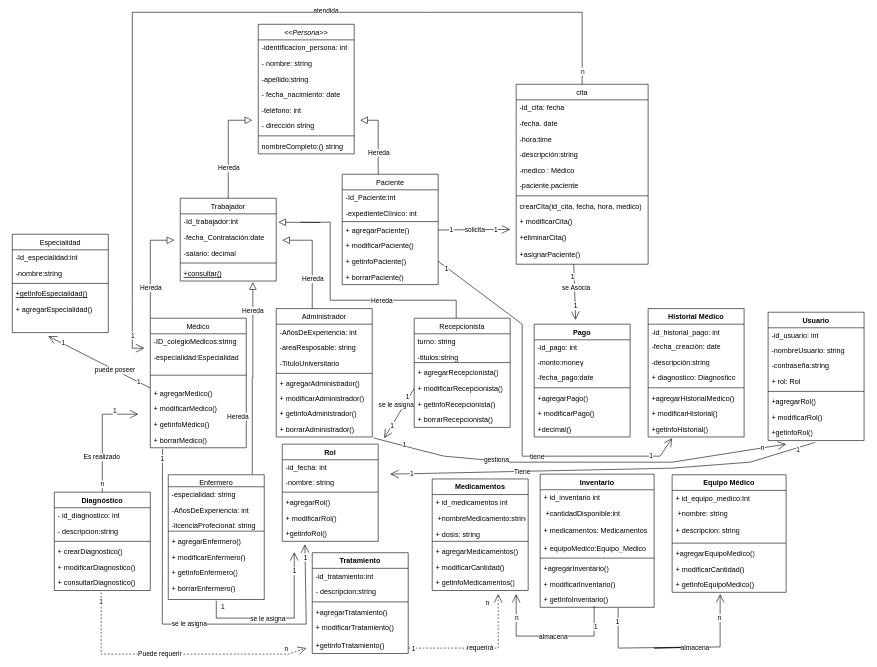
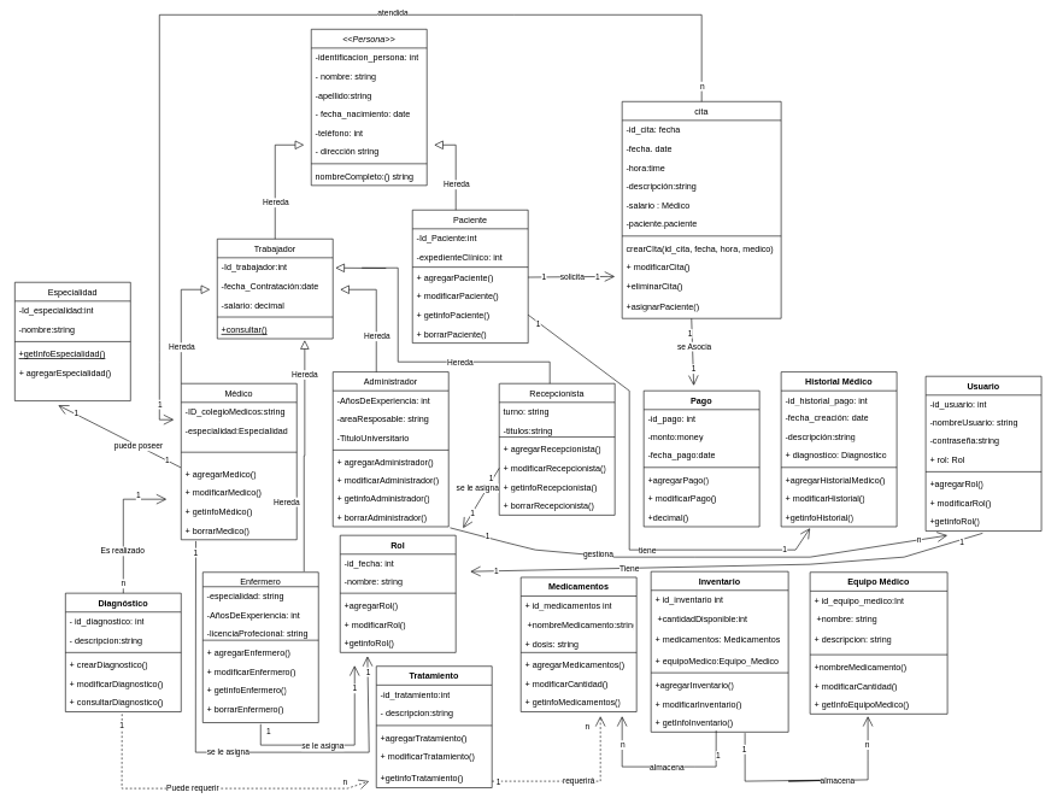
- <mxCell id="32" value="-medico : Médico" style="text;strokeColor=none;fillColor=none;align=left;verticalAlign=top;spacingLeft=4;spacingRight=4;overflow=hidden;rotatable=0;points=[[0,0.5],[1,0.5]];portConstraint=eastwest;whiteSpace=wrap;html=1;" vertex="1" parent="27"><mxGeometry y="130" width="220" height="26" as="geometry" /></mxCell>
+ <mxCell id="32" value="-salario : Médico" style="text;strokeColor=none;fillColor=none;align=left;verticalAlign=top;spacingLeft=4;spacingRight=4;overflow=hidden;rotatable=0;points=[[0,0.5],[1,0.5]];portConstraint=eastwest;whiteSpace=wrap;html=1;" vertex="1" parent="27"><mxGeometry y="130" width="220" height="26" as="geometry" /></mxCell>
- <mxCell id="156" value="+agregarEquipoMedico()" style="text;strokeColor=none;fillColor=none;align=left;verticalAlign=top;spacingLeft=4;spacingRight=4;overflow=hidden;rotatable=0;points=[[0,0.5],[1,0.5]];portConstraint=eastwest;whiteSpace=wrap;html=1;" vertex="1" parent="151"><mxGeometry y="118" width="190" height="26" as="geometry" /></mxCell>
+ <mxCell id="156" value="+nombreMedicamento()" style="text;strokeColor=none;fillColor=none;align=left;verticalAlign=top;spacingLeft=4;spacingRight=4;overflow=hidden;rotatable=0;points=[[0,0.5],[1,0.5]];portConstraint=eastwest;whiteSpace=wrap;html=1;" vertex="1" parent="151"><mxGeometry y="118" width="190" height="26" as="geometry" /></mxCell>
